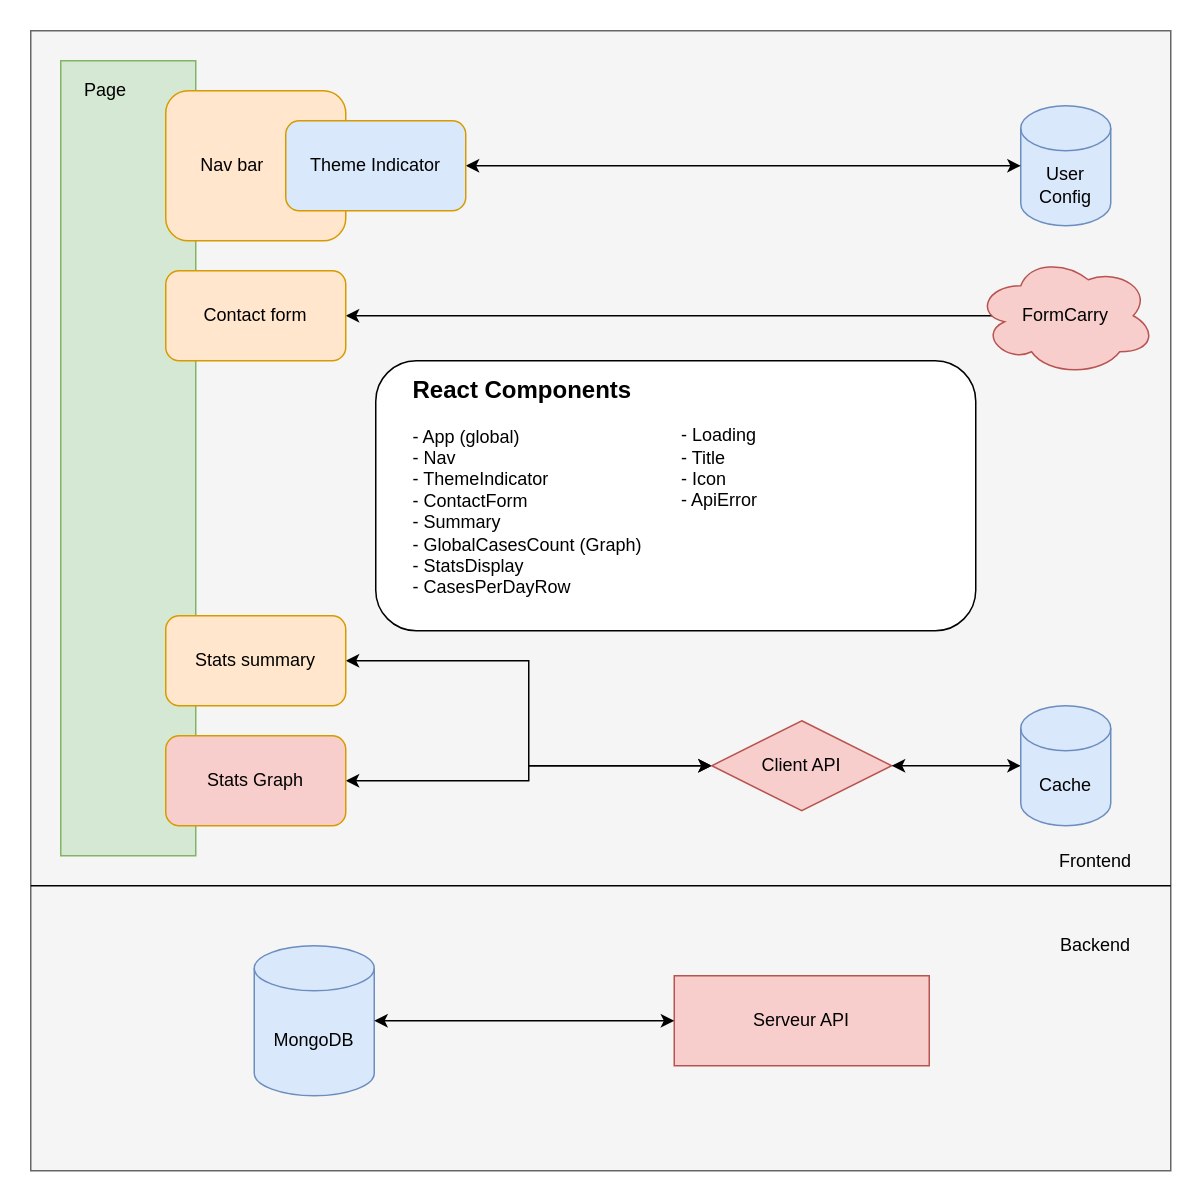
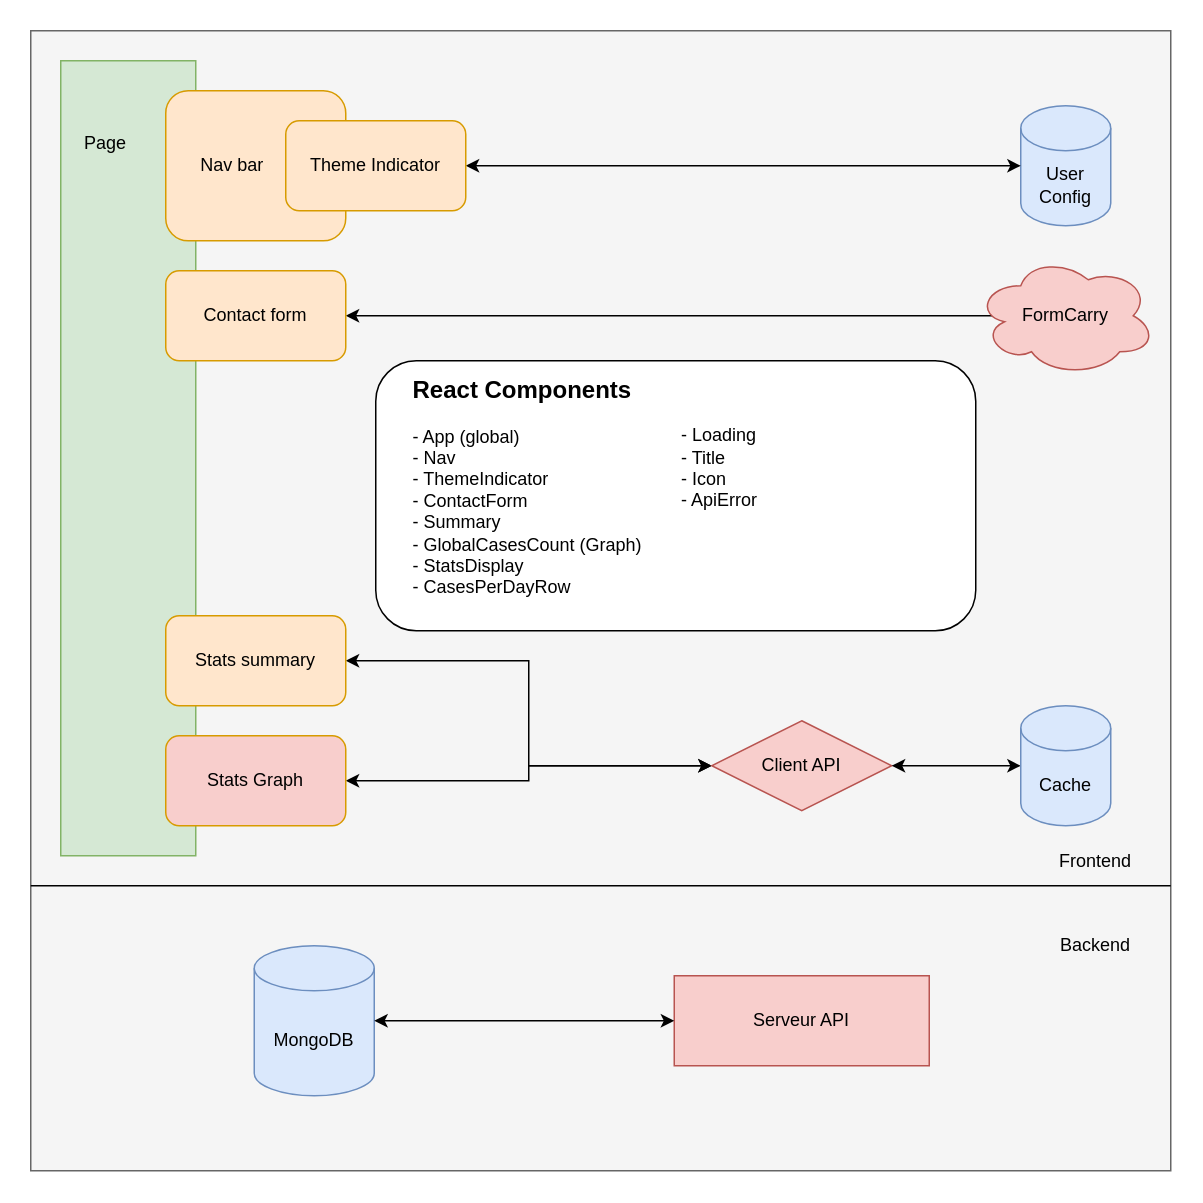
- <mxCell id="14" value="Page" style="text;html=1;strokeColor=none;fillColor=none;align=center;verticalAlign=middle;whiteSpace=wrap;rounded=0;" vertex="1" parent="1"><mxGeometry x="50" y="50" width="40" height="20" as="geometry" /></mxCell>
+ <mxCell id="14" value="Page" style="text;html=1;strokeColor=none;fillColor=none;align=center;verticalAlign=middle;whiteSpace=wrap;rounded=0;" vertex="1" parent="1"><mxGeometry x="50" y="85" width="40" height="20" as="geometry" /></mxCell>
- <mxCell id="18" value="Theme Indicator" style="rounded=1;whiteSpace=wrap;html=1;fillColor=#dae8fc;strokeColor=#d79b00;" vertex="1" parent="1"><mxGeometry x="190" y="80" width="120" height="60" as="geometry" /></mxCell>
+ <mxCell id="18" value="Theme Indicator" style="rounded=1;whiteSpace=wrap;html=1;fillColor=#ffe6cc;strokeColor=#d79b00;" vertex="1" parent="1"><mxGeometry x="190" y="80" width="120" height="60" as="geometry" /></mxCell>
